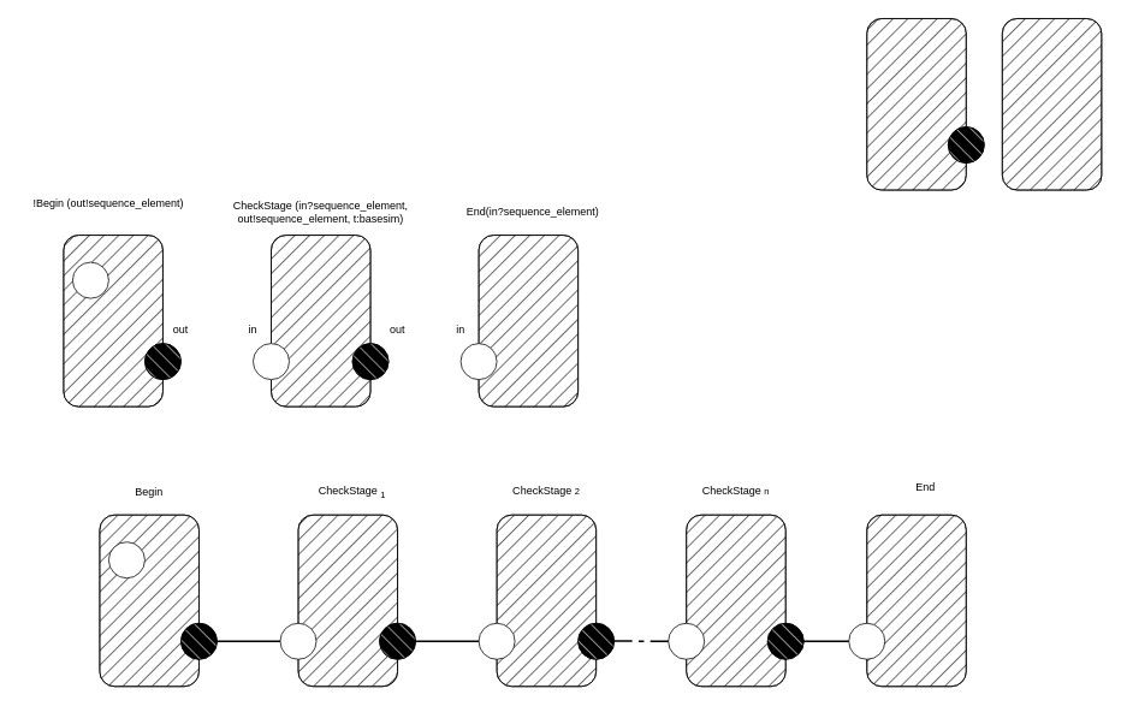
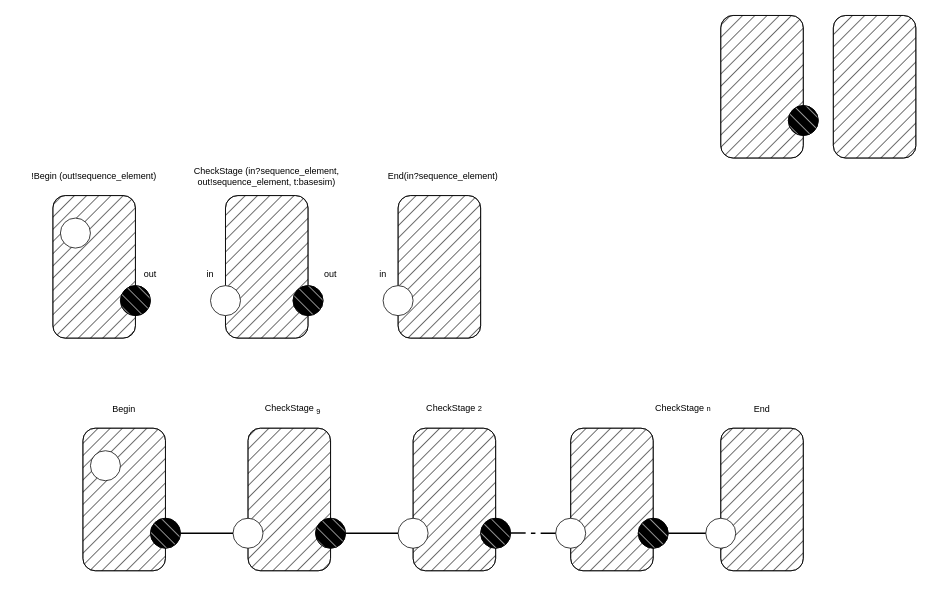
- <mxCell id="31" value="!Begin (out!sequence_element)" style="text;html=1;align=center;verticalAlign=middle;whiteSpace=wrap;rounded=0;" parent="1" vertex="1"><mxGeometry x="15" y="210" width="210" height="30" as="geometry" /></mxCell>
+ <mxCell id="31" value="!Begin (out!sequence_element)" style="text;html=1;align=center;verticalAlign=middle;whiteSpace=wrap;rounded=0;" parent="1" vertex="1"><mxGeometry x="20" y="220" width="210" height="30" as="geometry" /></mxCell>
- <mxCell id="75" value="End" style="text;html=1;align=center;verticalAlign=middle;whiteSpace=wrap;rounded=0;" parent="1" vertex="1"><mxGeometry x="1000" y="525" width="50" height="30" as="geometry" /></mxCell>
+ <mxCell id="75" value="End" style="text;html=1;align=center;verticalAlign=middle;whiteSpace=wrap;rounded=0;" parent="1" vertex="1"><mxGeometry x="990" y="530" width="50" height="30" as="geometry" /></mxCell>
- <mxCell id="76" value="CheckStage &lt;sub&gt;1&lt;/sub&gt;" style="text;whiteSpace=wrap;align=center;html=1;" parent="1" vertex="1"><mxGeometry x="340" y="530" width="100" height="30" as="geometry" /></mxCell>
+ <mxCell id="76" value="CheckStage &lt;sub&gt;9&lt;/sub&gt;" style="text;whiteSpace=wrap;align=center;html=1;" parent="1" vertex="1"><mxGeometry x="340" y="530" width="100" height="30" as="geometry" /></mxCell>
- <mxCell id="78" value="CheckStage &lt;span style=&quot;font-size: 10px;&quot;&gt;n&lt;/span&gt;" style="text;whiteSpace=wrap;align=center;html=1;" parent="1" vertex="1"><mxGeometry x="765" y="530" width="100" height="30" as="geometry" /></mxCell>
+ <mxCell id="78" value="CheckStage &lt;span style=&quot;font-size: 10px;&quot;&gt;n&lt;/span&gt;" style="text;whiteSpace=wrap;align=center;html=1;" parent="1" vertex="1"><mxGeometry x="860" y="530" width="100" height="30" as="geometry" /></mxCell>
